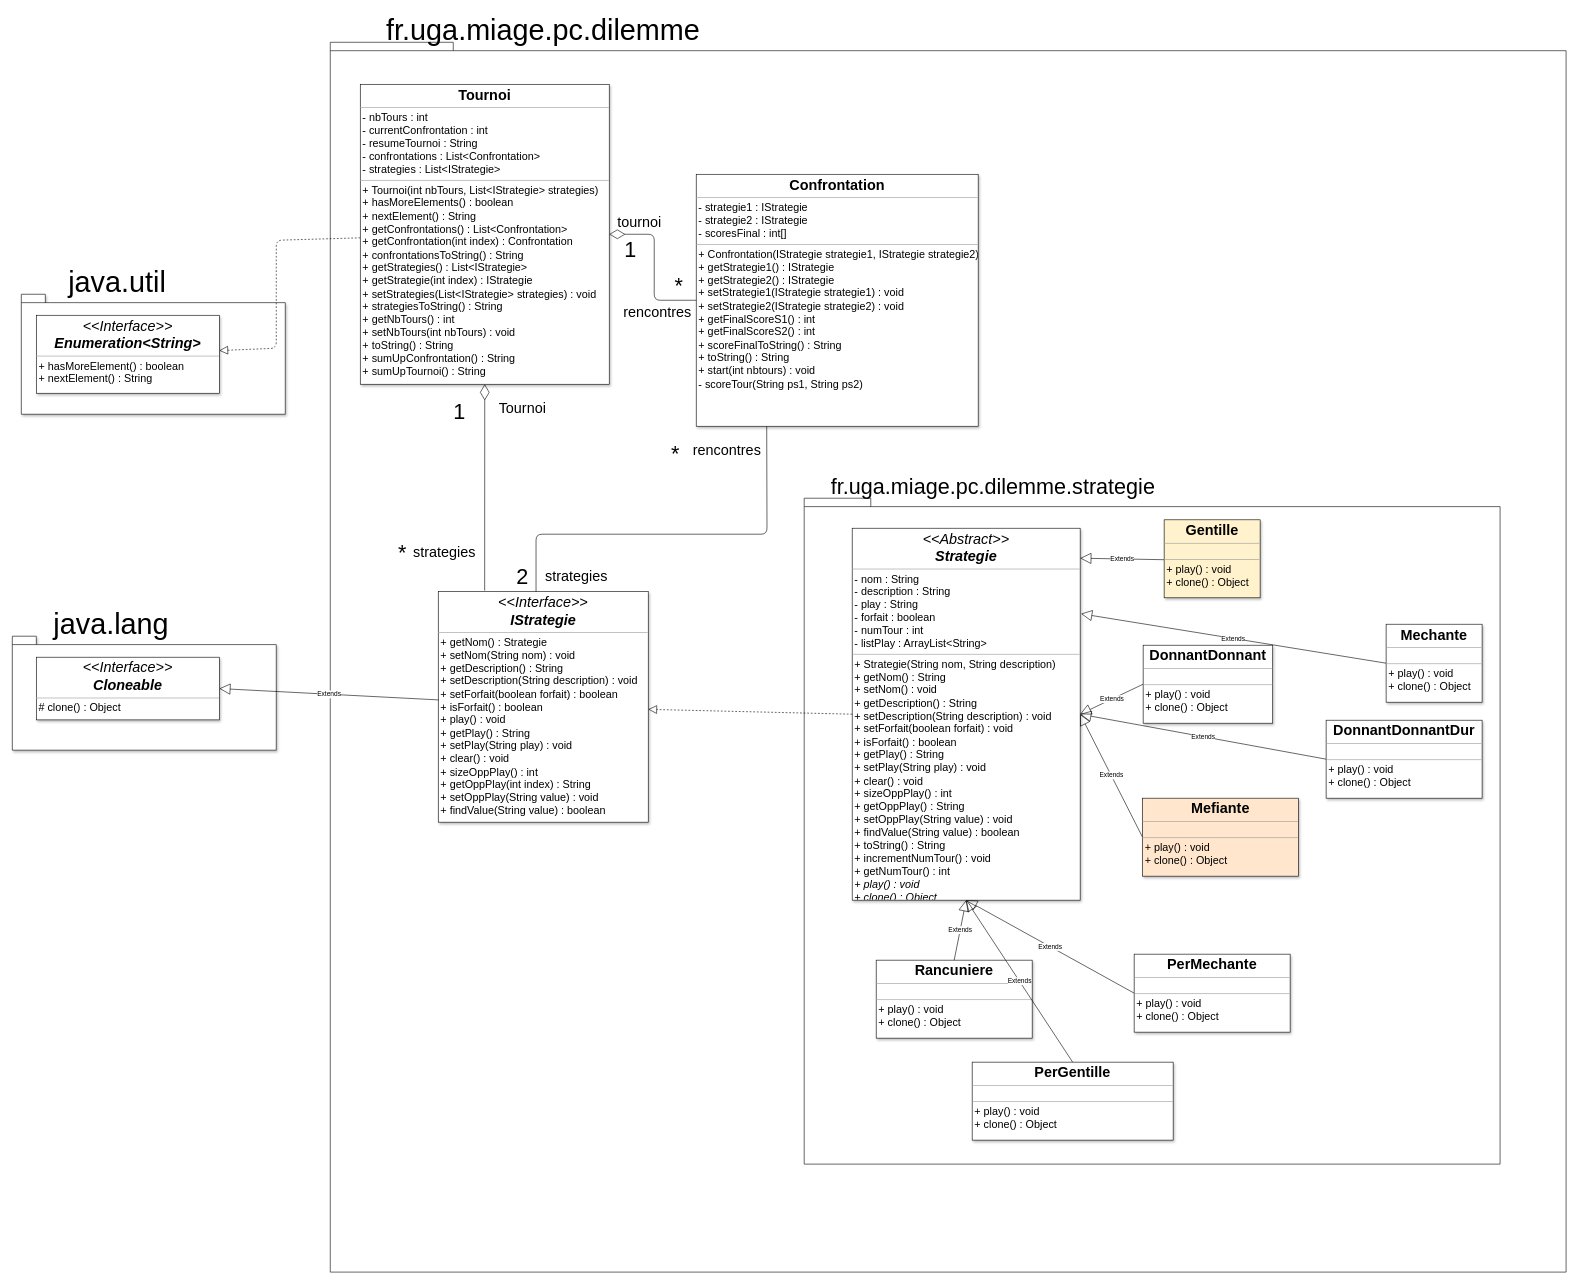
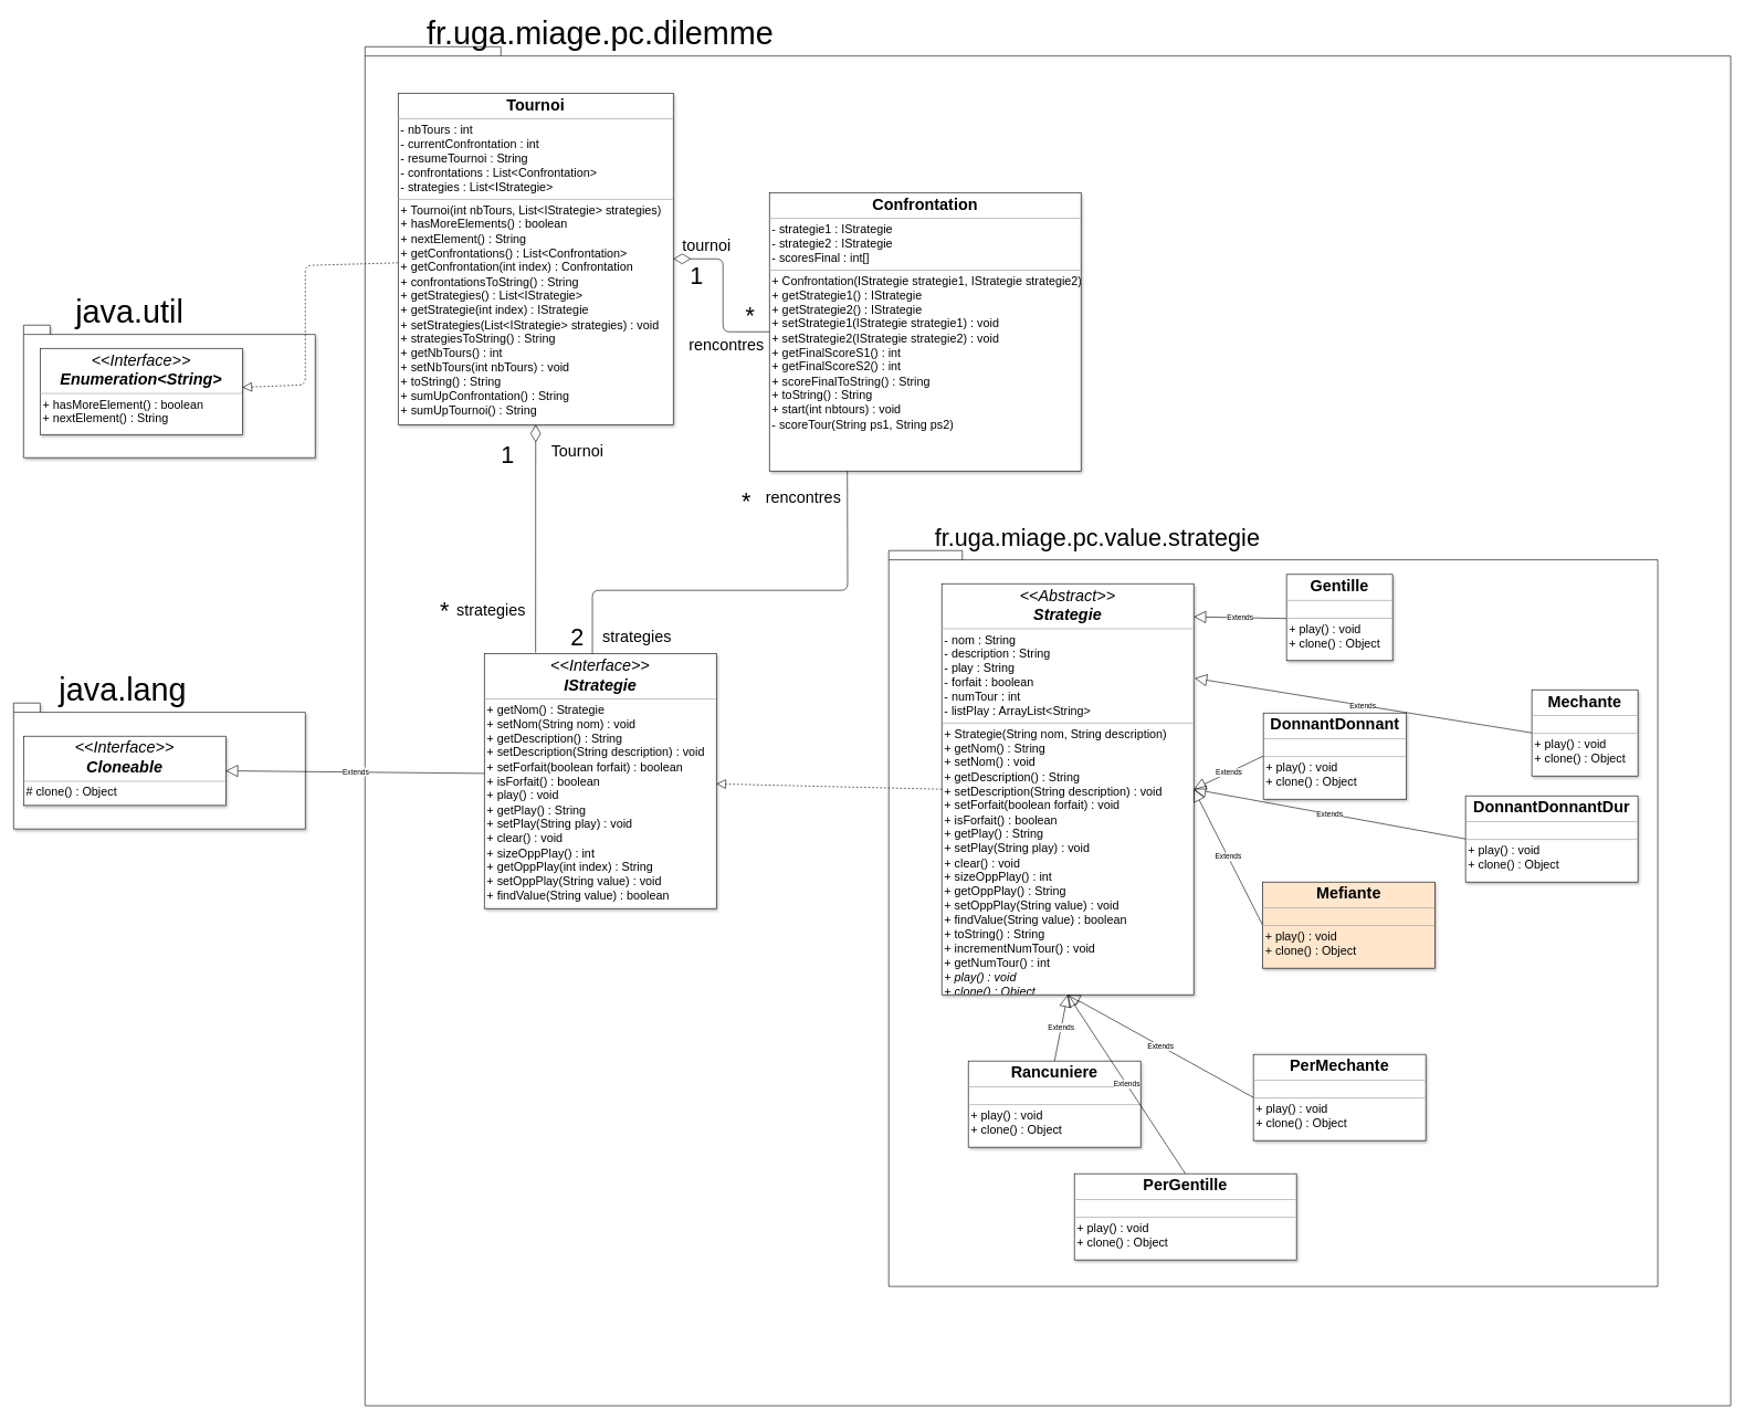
- <mxCell id="12" value="&lt;font style=&quot;font-size: 36px&quot;&gt;fr.uga.miage.pc.dilemme.strategie&lt;/font&gt;" style="text;html=1;strokeColor=none;fillColor=none;align=center;verticalAlign=middle;whiteSpace=wrap;rounded=0;" parent="1" vertex="1"><mxGeometry x="1380" y="780" width="550" height="60" as="geometry" /></mxCell>
+ <mxCell id="12" value="&lt;font style=&quot;font-size: 36px&quot;&gt;fr.uga.miage.pc.value.strategie&lt;/font&gt;" style="text;html=1;strokeColor=none;fillColor=none;align=center;verticalAlign=middle;whiteSpace=wrap;rounded=0;" parent="1" vertex="1"><mxGeometry x="1380" y="780" width="550" height="60" as="geometry" /></mxCell>
- <mxCell id="19" value="&lt;p style=&quot;margin: 0px ; margin-top: 4px ; text-align: center&quot;&gt;&lt;b&gt;&lt;font style=&quot;font-size: 24px&quot;&gt;Gentille&lt;/font&gt;&lt;/b&gt;&lt;/p&gt;&lt;hr size=&quot;1&quot;&gt;&lt;p style=&quot;margin: 0px ; margin-left: 4px&quot;&gt;&lt;br&gt;&lt;/p&gt;&lt;hr size=&quot;1&quot;&gt;&lt;p style=&quot;margin: 0px ; margin-left: 4px&quot;&gt;&lt;font style=&quot;font-size: 18px&quot;&gt;+ play() : void&lt;/font&gt;&lt;/p&gt;&lt;p style=&quot;margin: 0px ; margin-left: 4px&quot;&gt;&lt;font style=&quot;font-size: 18px&quot;&gt;+ clone() : Object&lt;/font&gt;&lt;/p&gt;" style="verticalAlign=top;align=left;overflow=fill;fontSize=12;fontFamily=Helvetica;html=1;shadow=1;fillColor=#fff2cc;" vertex="1" parent="1"><mxGeometry x="1940" y="866" width="160" height="130" as="geometry" /></mxCell>
+ <mxCell id="19" value="&lt;p style=&quot;margin: 0px ; margin-top: 4px ; text-align: center&quot;&gt;&lt;b&gt;&lt;font style=&quot;font-size: 24px&quot;&gt;Gentille&lt;/font&gt;&lt;/b&gt;&lt;/p&gt;&lt;hr size=&quot;1&quot;&gt;&lt;p style=&quot;margin: 0px ; margin-left: 4px&quot;&gt;&lt;br&gt;&lt;/p&gt;&lt;hr size=&quot;1&quot;&gt;&lt;p style=&quot;margin: 0px ; margin-left: 4px&quot;&gt;&lt;font style=&quot;font-size: 18px&quot;&gt;+ play() : void&lt;/font&gt;&lt;/p&gt;&lt;p style=&quot;margin: 0px ; margin-left: 4px&quot;&gt;&lt;font style=&quot;font-size: 18px&quot;&gt;+ clone() : Object&lt;/font&gt;&lt;/p&gt;" style="verticalAlign=top;align=left;overflow=fill;fontSize=12;fontFamily=Helvetica;html=1;shadow=1;" vertex="1" parent="1"><mxGeometry x="1940" y="866" width="160" height="130" as="geometry" /></mxCell>
- <mxCell id="39" value="&lt;p style=&quot;margin: 0px ; margin-top: 4px ; text-align: center&quot;&gt;&lt;font style=&quot;font-size: 24px&quot;&gt;&lt;i&gt;&amp;lt;&amp;lt;Interface&amp;gt;&amp;gt;&lt;/i&gt;&lt;br&gt;&lt;b&gt;&lt;i&gt;Cloneable&lt;/i&gt;&lt;/b&gt;&lt;/font&gt;&lt;/p&gt;&lt;hr size=&quot;1&quot;&gt;&lt;p style=&quot;margin: 0px ; margin-left: 4px&quot;&gt;&lt;font style=&quot;font-size: 18px&quot;&gt;# clone() : Object&lt;/font&gt;&lt;/p&gt;" style="verticalAlign=top;align=left;overflow=fill;fontSize=12;fontFamily=Helvetica;html=1;shadow=1;" vertex="1" parent="1"><mxGeometry x="60" y="1095" width="305" height="104.5" as="geometry" /></mxCell>
+ <mxCell id="39" value="&lt;p style=&quot;margin: 0px ; margin-top: 4px ; text-align: center&quot;&gt;&lt;font style=&quot;font-size: 24px&quot;&gt;&lt;i&gt;&amp;lt;&amp;lt;Interface&amp;gt;&amp;gt;&lt;/i&gt;&lt;br&gt;&lt;b&gt;&lt;i&gt;Cloneable&lt;/i&gt;&lt;/b&gt;&lt;/font&gt;&lt;/p&gt;&lt;hr size=&quot;1&quot;&gt;&lt;p style=&quot;margin: 0px ; margin-left: 4px&quot;&gt;&lt;font style=&quot;font-size: 18px&quot;&gt;# clone() : Object&lt;/font&gt;&lt;/p&gt;" style="verticalAlign=top;align=left;overflow=fill;fontSize=12;fontFamily=Helvetica;html=1;shadow=1;" vertex="1" parent="1"><mxGeometry x="35" y="1110" width="305" height="104.5" as="geometry" /></mxCell>
